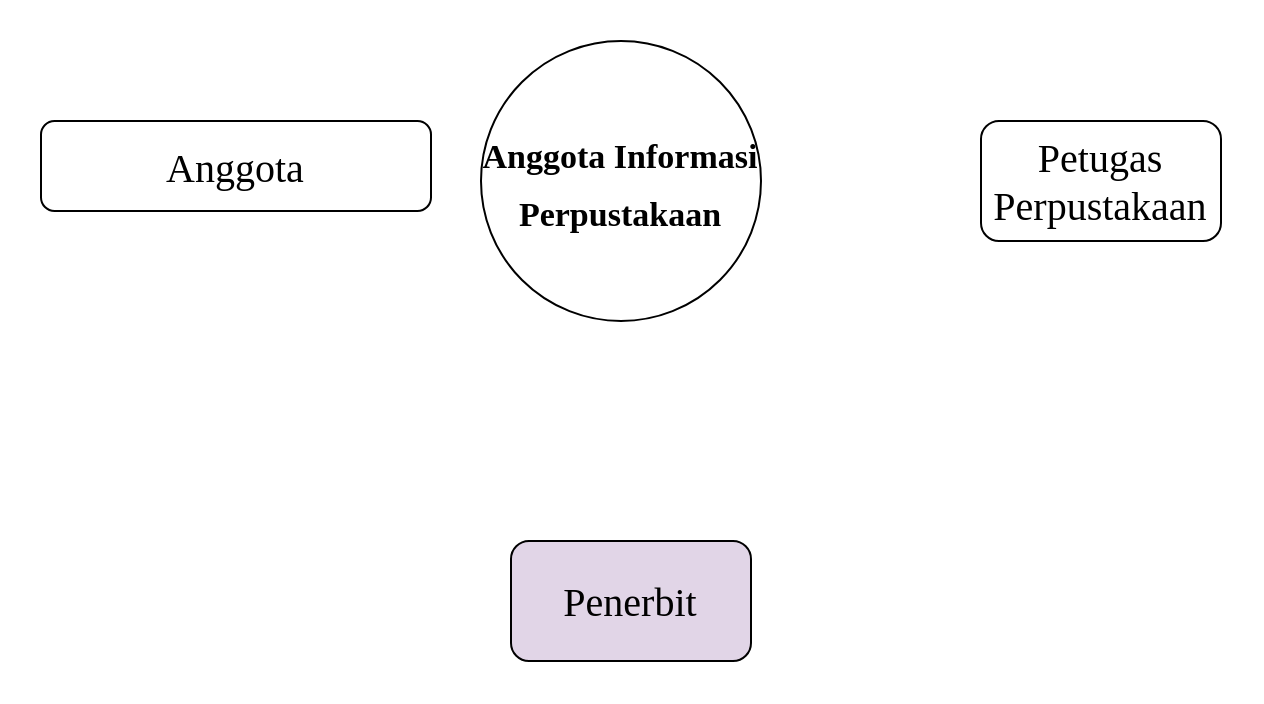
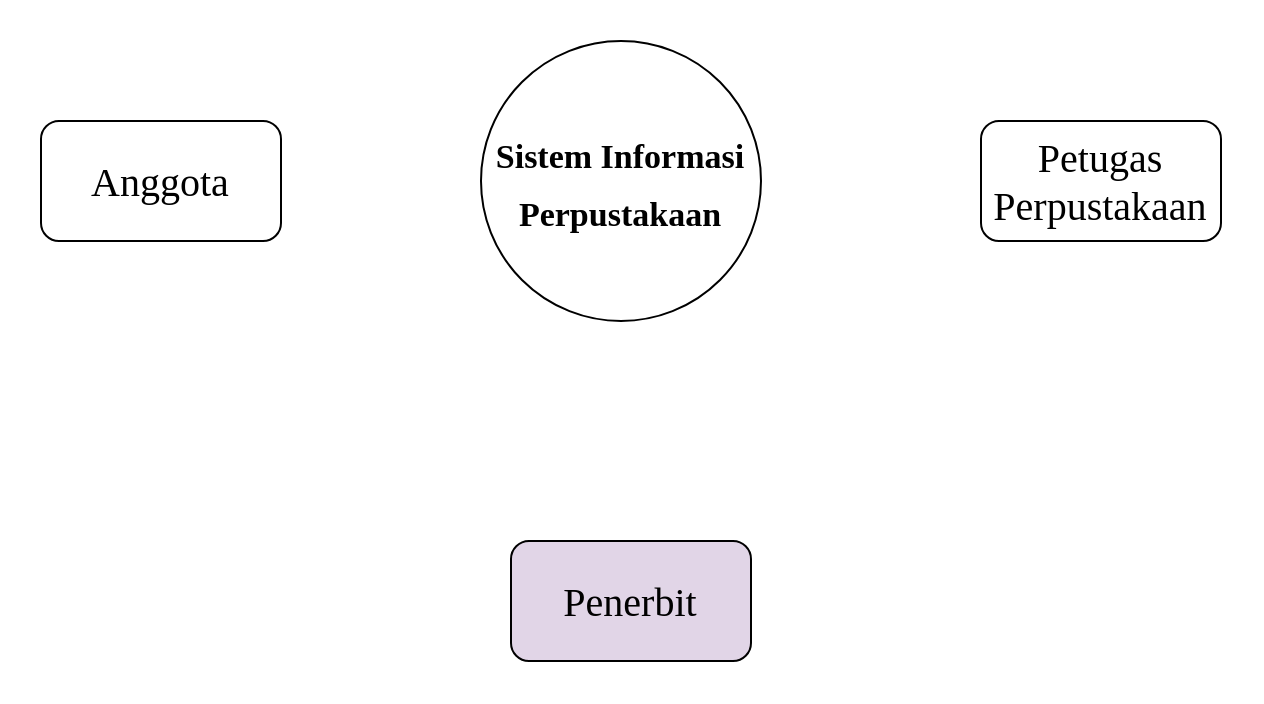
- <mxCell id="4" value="&lt;font style=&quot;font-size: 20px;&quot; face=&quot;Times New Roman&quot;&gt;Anggota&lt;/font&gt;" style="rounded=1;whiteSpace=wrap;html=1;" vertex="1" parent="1"><mxGeometry x="20" y="60" width="195" height="45" as="geometry" /></mxCell>
+ <mxCell id="4" value="&lt;font style=&quot;font-size: 20px;&quot; face=&quot;Times New Roman&quot;&gt;Anggota&lt;/font&gt;" style="rounded=1;whiteSpace=wrap;html=1;" vertex="1" parent="1"><mxGeometry x="20" y="60" width="120" height="60" as="geometry" /></mxCell>
- <mxCell id="2" value="&lt;h1&gt;&lt;b&gt;&lt;font style=&quot;font-size: 17px;&quot; face=&quot;Times New Roman&quot;&gt;Anggota Informasi Perpustakaan&lt;/font&gt;&lt;/b&gt;&lt;/h1&gt;" style="ellipse;whiteSpace=wrap;html=1;aspect=fixed;" vertex="1" parent="1"><mxGeometry x="240" y="20" width="140" height="140" as="geometry" /></mxCell>
+ <mxCell id="2" value="&lt;h1&gt;&lt;b&gt;&lt;font style=&quot;font-size: 17px;&quot; face=&quot;Times New Roman&quot;&gt;Sistem Informasi Perpustakaan&lt;/font&gt;&lt;/b&gt;&lt;/h1&gt;" style="ellipse;whiteSpace=wrap;html=1;aspect=fixed;" vertex="1" parent="1"><mxGeometry x="240" y="20" width="140" height="140" as="geometry" /></mxCell>
